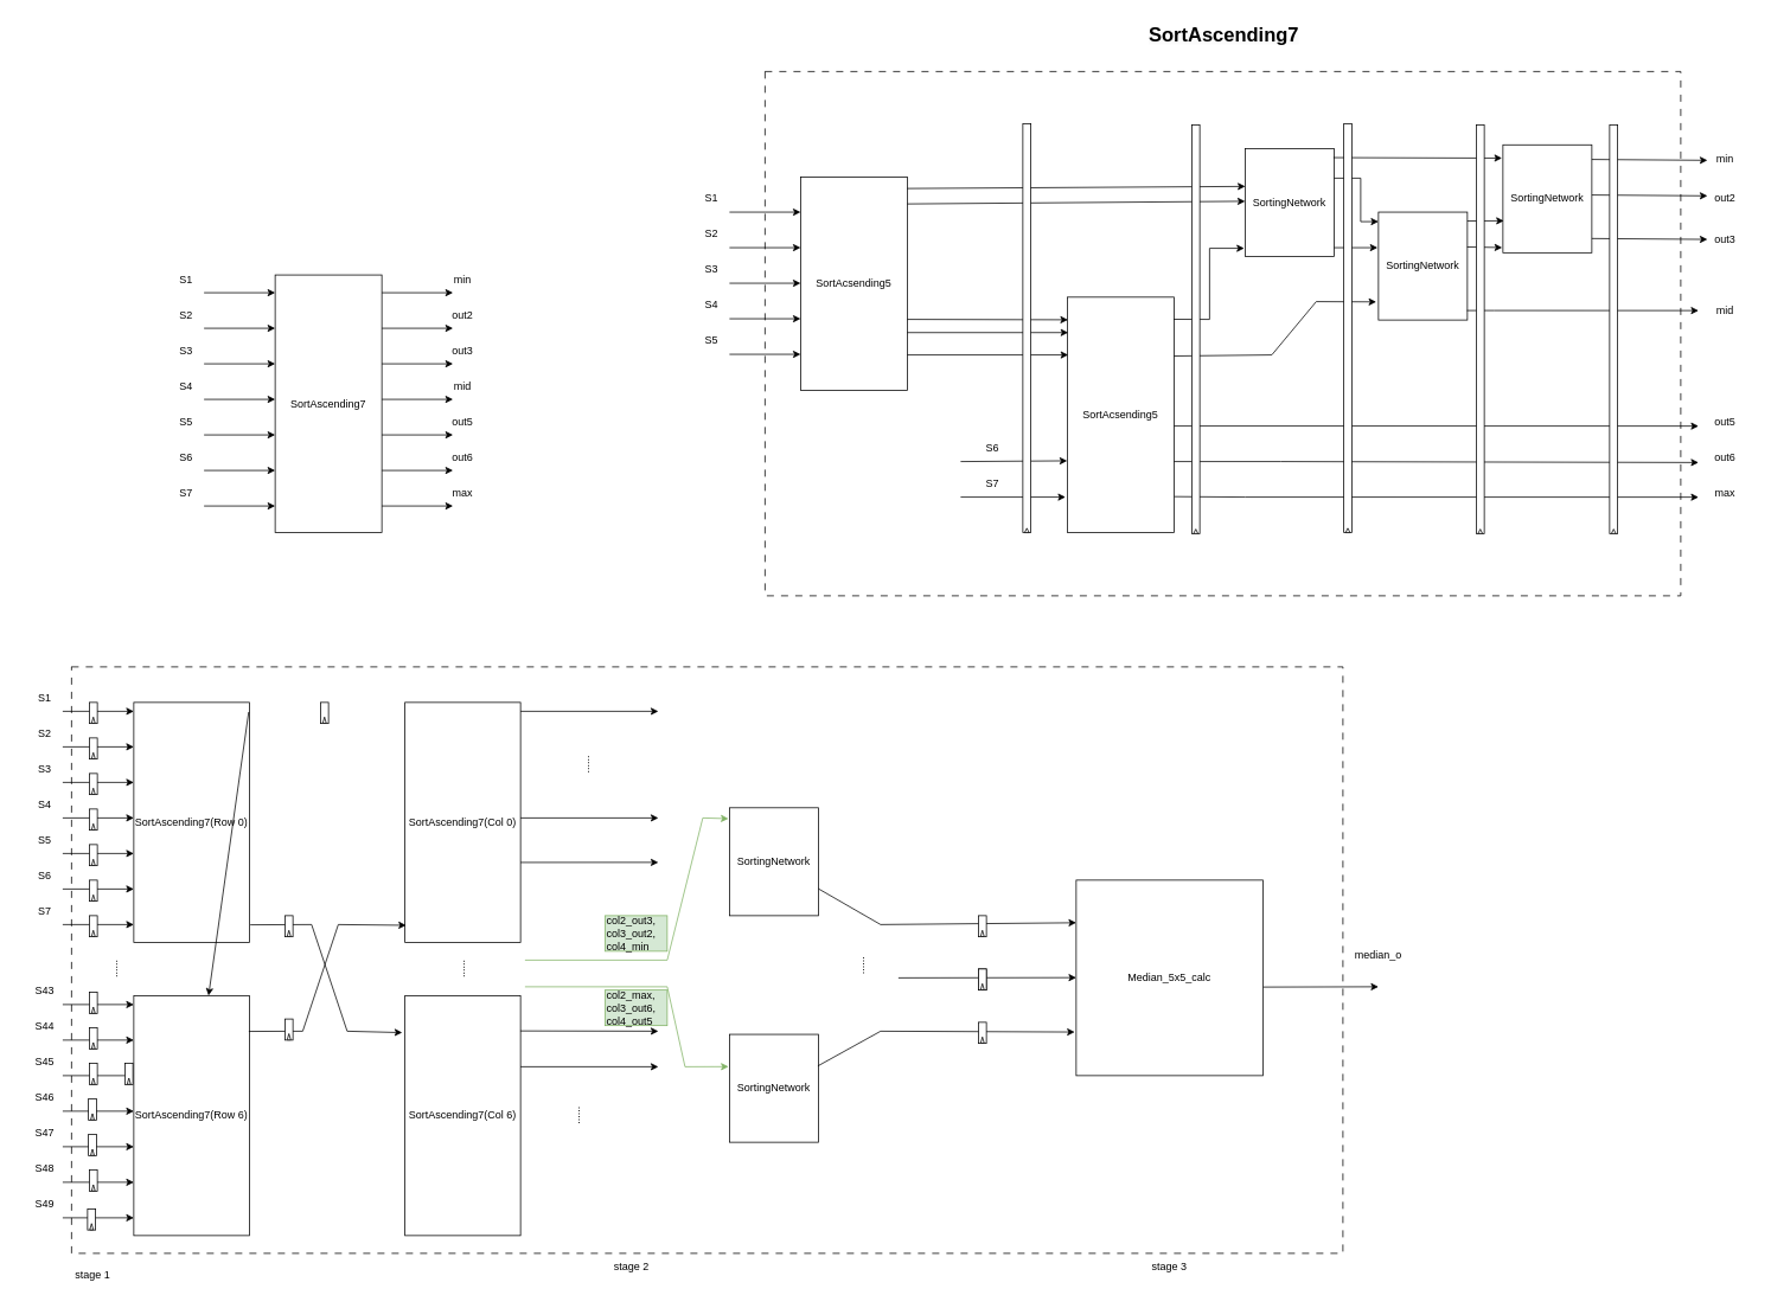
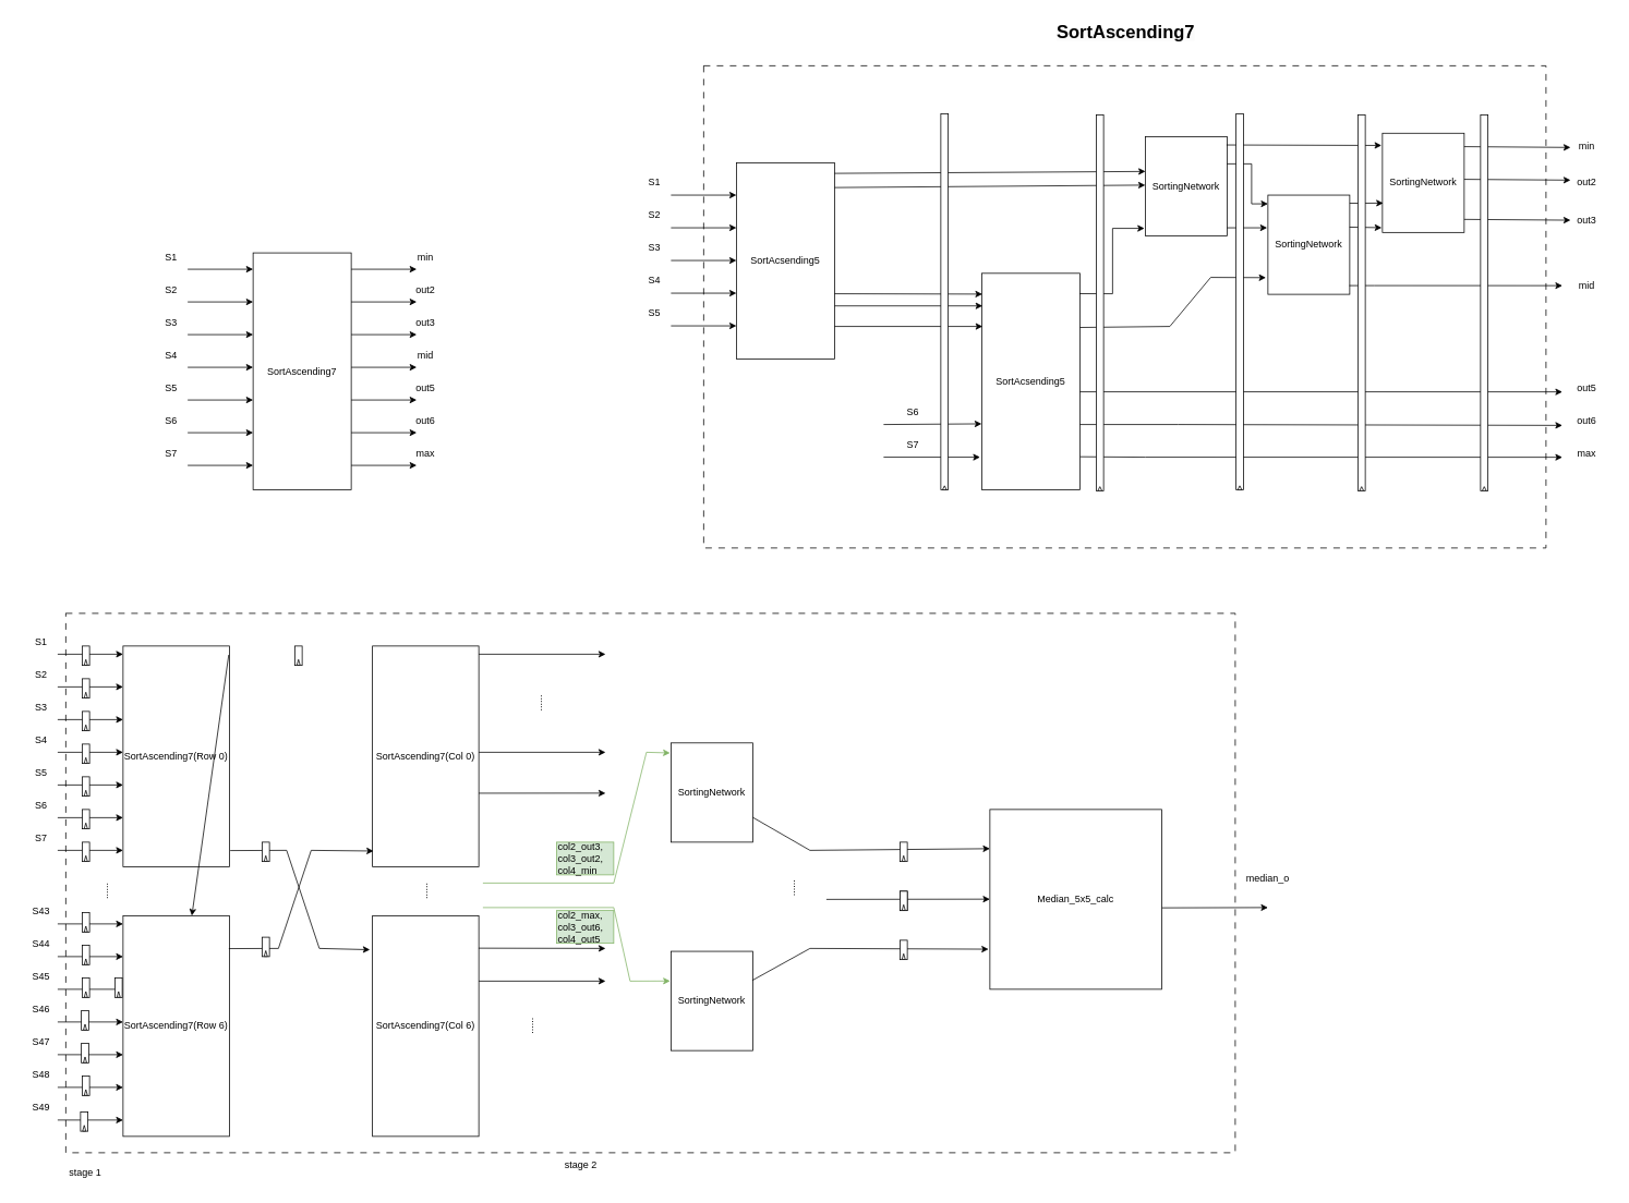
- <mxCell id="196" value="stage 3" style="text;html=1;align=center;verticalAlign=middle;whiteSpace=wrap;rounded=0;" parent="1" vertex="1"><mxGeometry x="1285" y="1410" width="60" height="30" as="geometry" /></mxCell>
